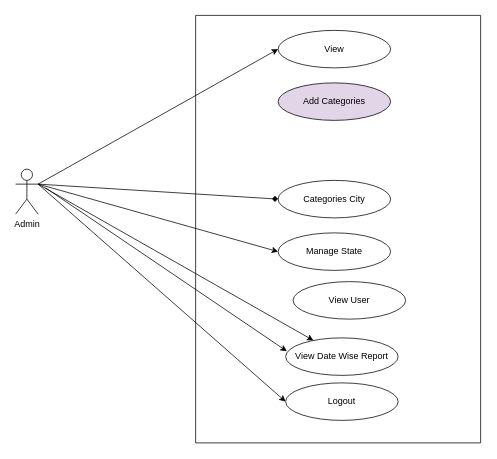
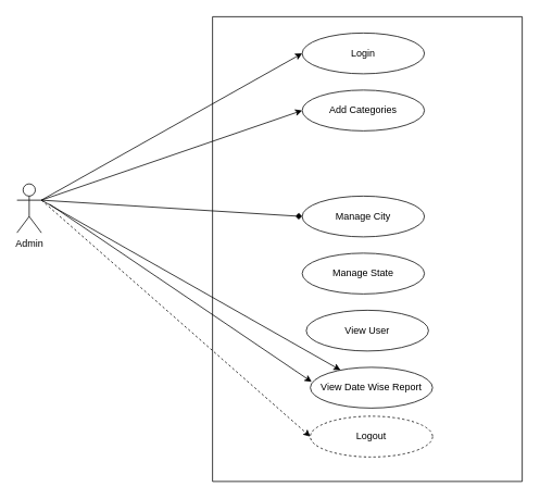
- <mxCell id="4" value="View" style="ellipse;whiteSpace=wrap;html=1;" parent="1" vertex="1"><mxGeometry x="370" y="40" width="150" height="50" as="geometry" /></mxCell>
+ <mxCell id="4" value="Login" style="ellipse;whiteSpace=wrap;html=1;" parent="1" vertex="1"><mxGeometry x="370" y="40" width="150" height="50" as="geometry" /></mxCell>
- <mxCell id="5" value="Add Categories" style="ellipse;whiteSpace=wrap;html=1;fillColor=#e1d5e7;" parent="1" vertex="1"><mxGeometry x="370" y="110" width="150" height="50" as="geometry" /></mxCell>
+ <mxCell id="5" value="Add Categories" style="ellipse;whiteSpace=wrap;html=1;" parent="1" vertex="1"><mxGeometry x="370" y="110" width="150" height="50" as="geometry" /></mxCell>
+ <mxCell id="11" value="" style="endArrow=classic;html=1;rounded=0;exitX=1;exitY=0.333;exitDx=0;exitDy=0;exitPerimeter=0;entryX=0;entryY=0.5;entryDx=0;entryDy=0;" parent="1" source="2" target="5" edge="1"><mxGeometry width="50" height="50" relative="1" as="geometry"><mxPoint x="60" y="255" as="sourcePoint" /><mxPoint x="380" y="75" as="targetPoint" /></mxGeometry></mxCell>
- <mxCell id="9" value="Categories City" style="ellipse;whiteSpace=wrap;html=1;" parent="1" vertex="1"><mxGeometry x="370" y="240" width="150" height="50" as="geometry" /></mxCell>
+ <mxCell id="9" value="Manage City" style="ellipse;whiteSpace=wrap;html=1;" parent="1" vertex="1"><mxGeometry x="370" y="240" width="150" height="50" as="geometry" /></mxCell>
- <mxCell id="13" value="" style="endArrow=classic;html=1;rounded=0;entryX=0;entryY=0.5;entryDx=0;entryDy=0;exitX=1;exitY=0.333;exitDx=0;exitDy=0;exitPerimeter=0;" parent="1" source="2" target="8" edge="1"><mxGeometry width="50" height="50" relative="1" as="geometry"><mxPoint x="60" y="250" as="sourcePoint" /><mxPoint x="410" y="105" as="targetPoint" /></mxGeometry></mxCell>
- <mxCell id="15" value="" style="endArrow=classic;html=1;rounded=0;exitX=1;exitY=0.333;exitDx=0;exitDy=0;exitPerimeter=0;entryX=0;entryY=0.5;entryDx=0;entryDy=0;" parent="1" source="2" target="16" edge="1"><mxGeometry width="50" height="50" relative="1" as="geometry"><mxPoint x="70" y="265" as="sourcePoint" /><mxPoint x="390" y="355" as="targetPoint" /></mxGeometry></mxCell>
+ <mxCell id="15" value="" style="endArrow=classic;html=1;rounded=0;exitX=1;exitY=0.333;exitDx=0;exitDy=0;exitPerimeter=0;entryX=0;entryY=0.5;entryDx=0;entryDy=0;dashed=1;" parent="1" source="2" target="16" edge="1"><mxGeometry width="50" height="50" relative="1" as="geometry"><mxPoint x="70" y="265" as="sourcePoint" /><mxPoint x="390" y="355" as="targetPoint" /></mxGeometry></mxCell>
- <mxCell id="7" value="View User" style="ellipse;whiteSpace=wrap;html=1;" parent="1" vertex="1"><mxGeometry x="390" y="375" width="150" height="50" as="geometry" /></mxCell>
+ <mxCell id="7" value="View User" style="ellipse;whiteSpace=wrap;html=1;" parent="1" vertex="1"><mxGeometry x="375" y="380" width="150" height="50" as="geometry" /></mxCell>
- <mxCell id="16" value="Logout" style="ellipse;whiteSpace=wrap;html=1;" vertex="1" parent="1"><mxGeometry x="380" y="510" width="150" height="50" as="geometry" /></mxCell>
+ <mxCell id="16" value="Logout" style="ellipse;whiteSpace=wrap;html=1;dashed=1;" vertex="1" parent="1"><mxGeometry x="380" y="510" width="150" height="50" as="geometry" /></mxCell>
